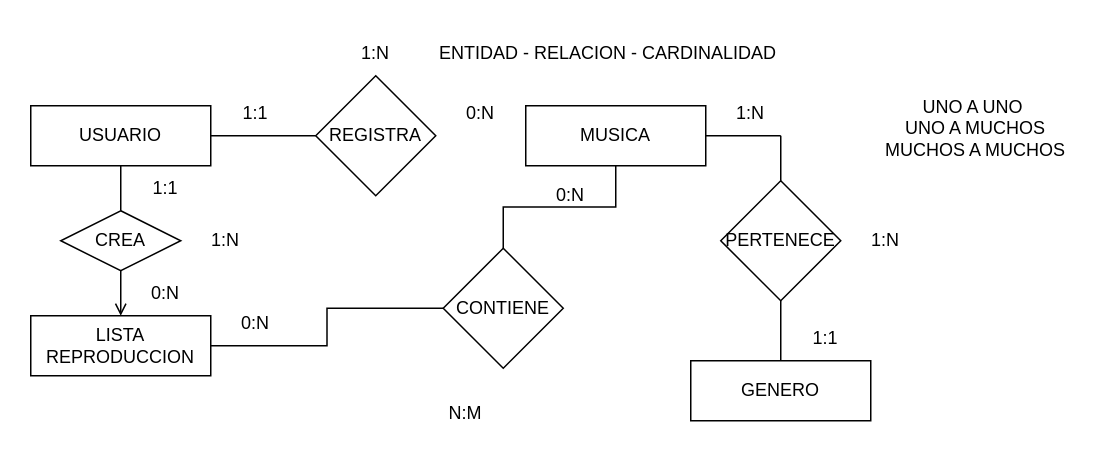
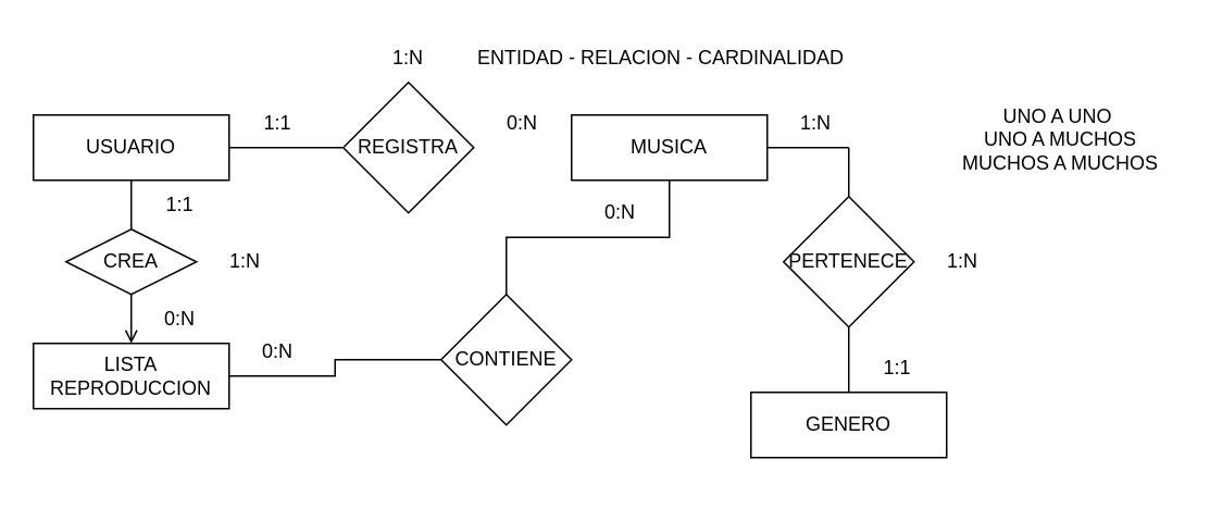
- <mxCell id="17" value="CONTIENE" style="rhombus;whiteSpace=wrap;html=1;" vertex="1" parent="1"><mxGeometry x="295" y="165" width="80" height="80" as="geometry" /></mxCell>
+ <mxCell id="17" value="CONTIENE" style="rhombus;whiteSpace=wrap;html=1;" vertex="1" parent="1"><mxGeometry x="270" y="180" width="80" height="80" as="geometry" /></mxCell>
- <mxCell id="31" value="N:M" style="text;html=1;strokeColor=none;fillColor=none;align=center;verticalAlign=middle;whiteSpace=wrap;rounded=0;" vertex="1" parent="1"><mxGeometry x="280" y="260" width="60" height="30" as="geometry" /></mxCell>
